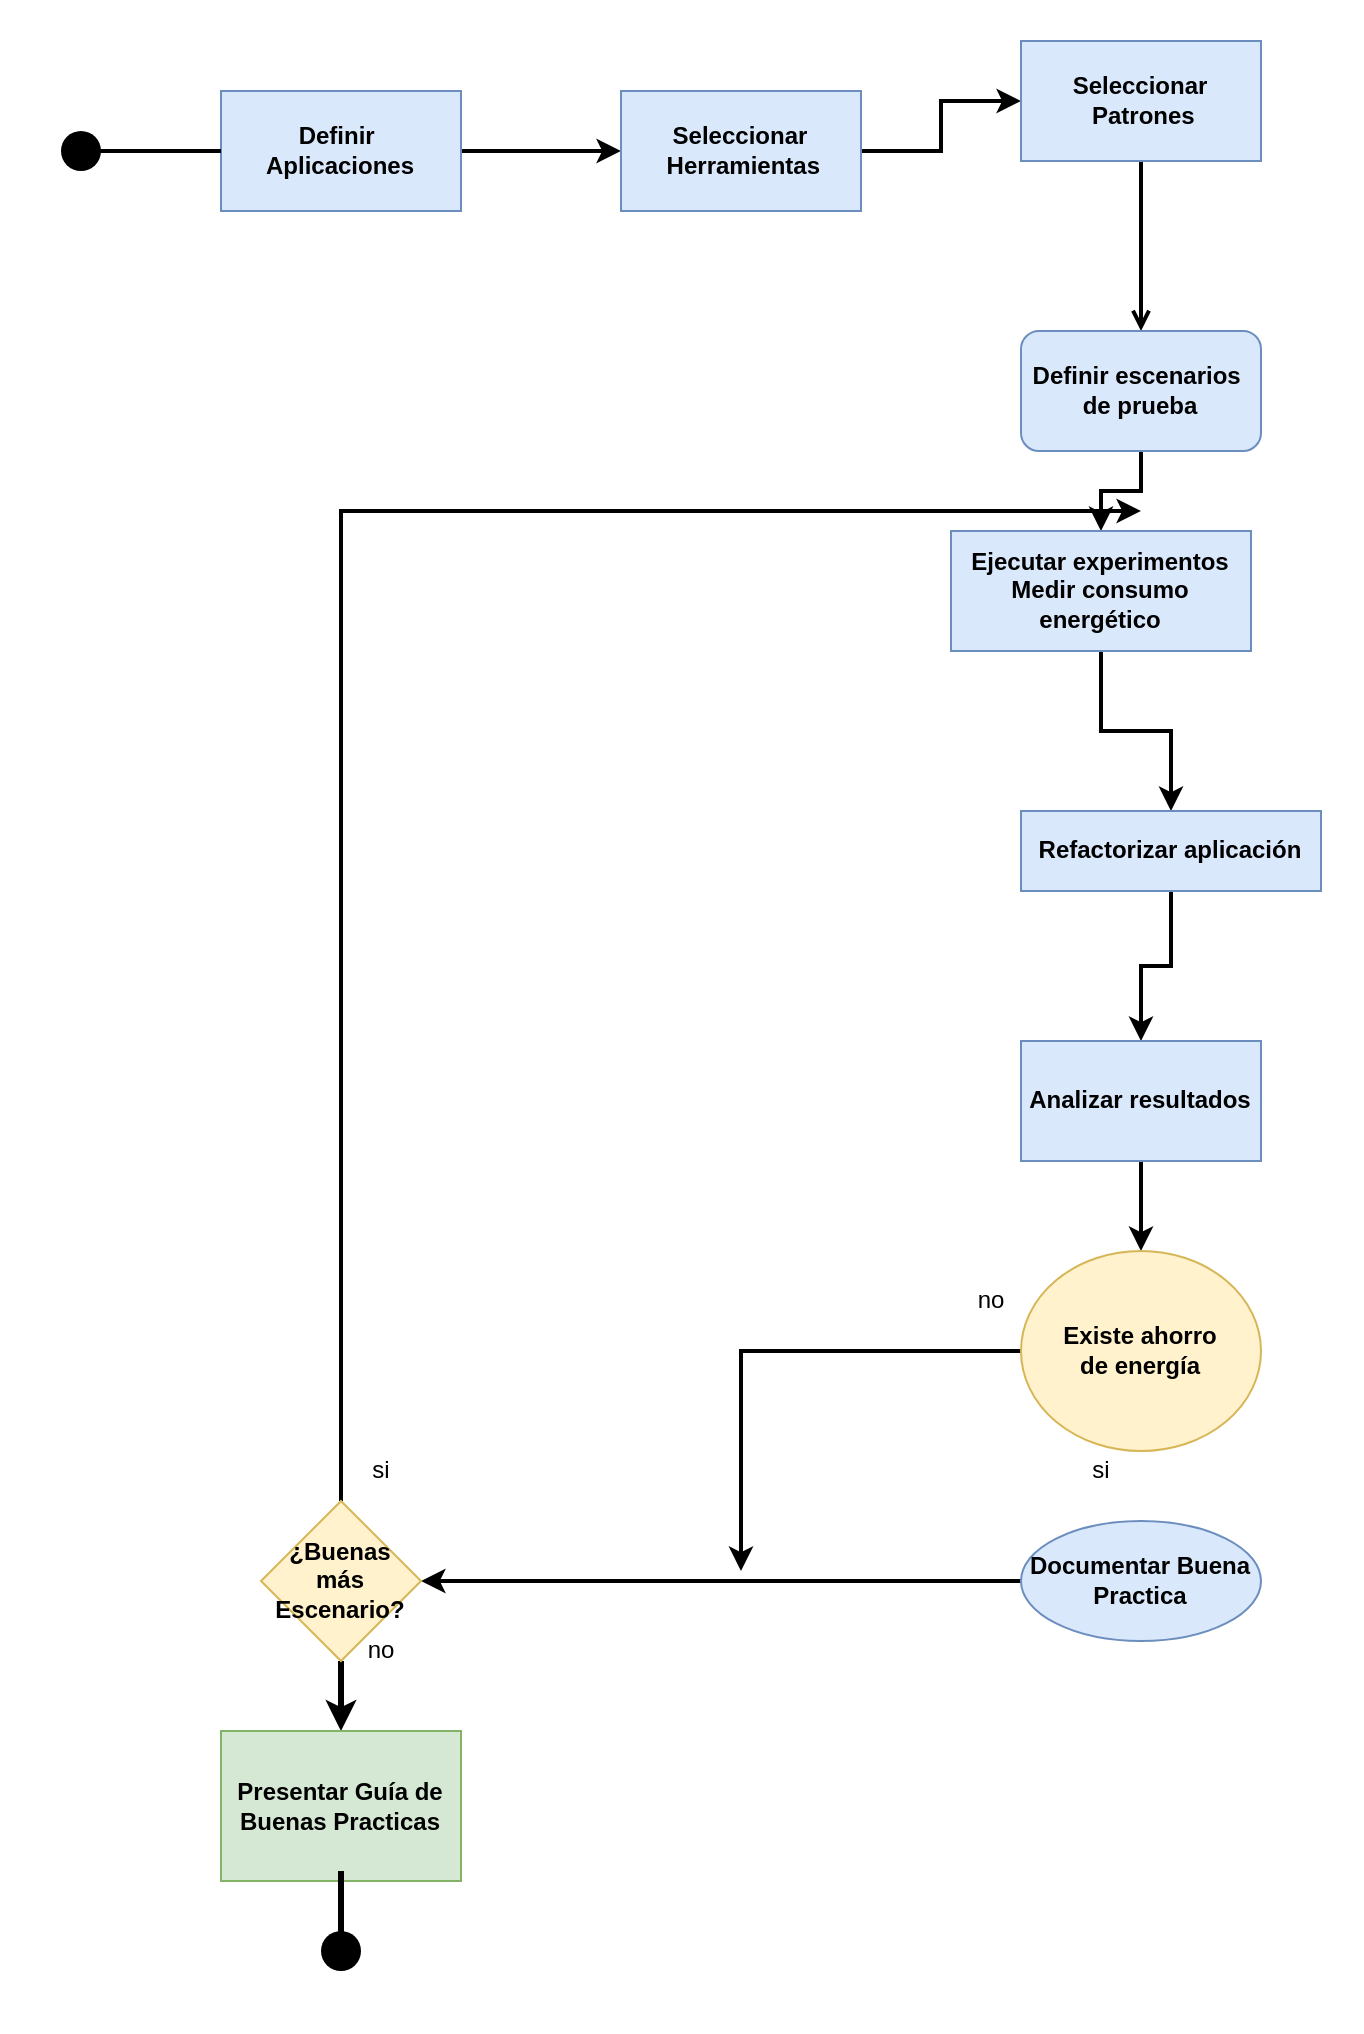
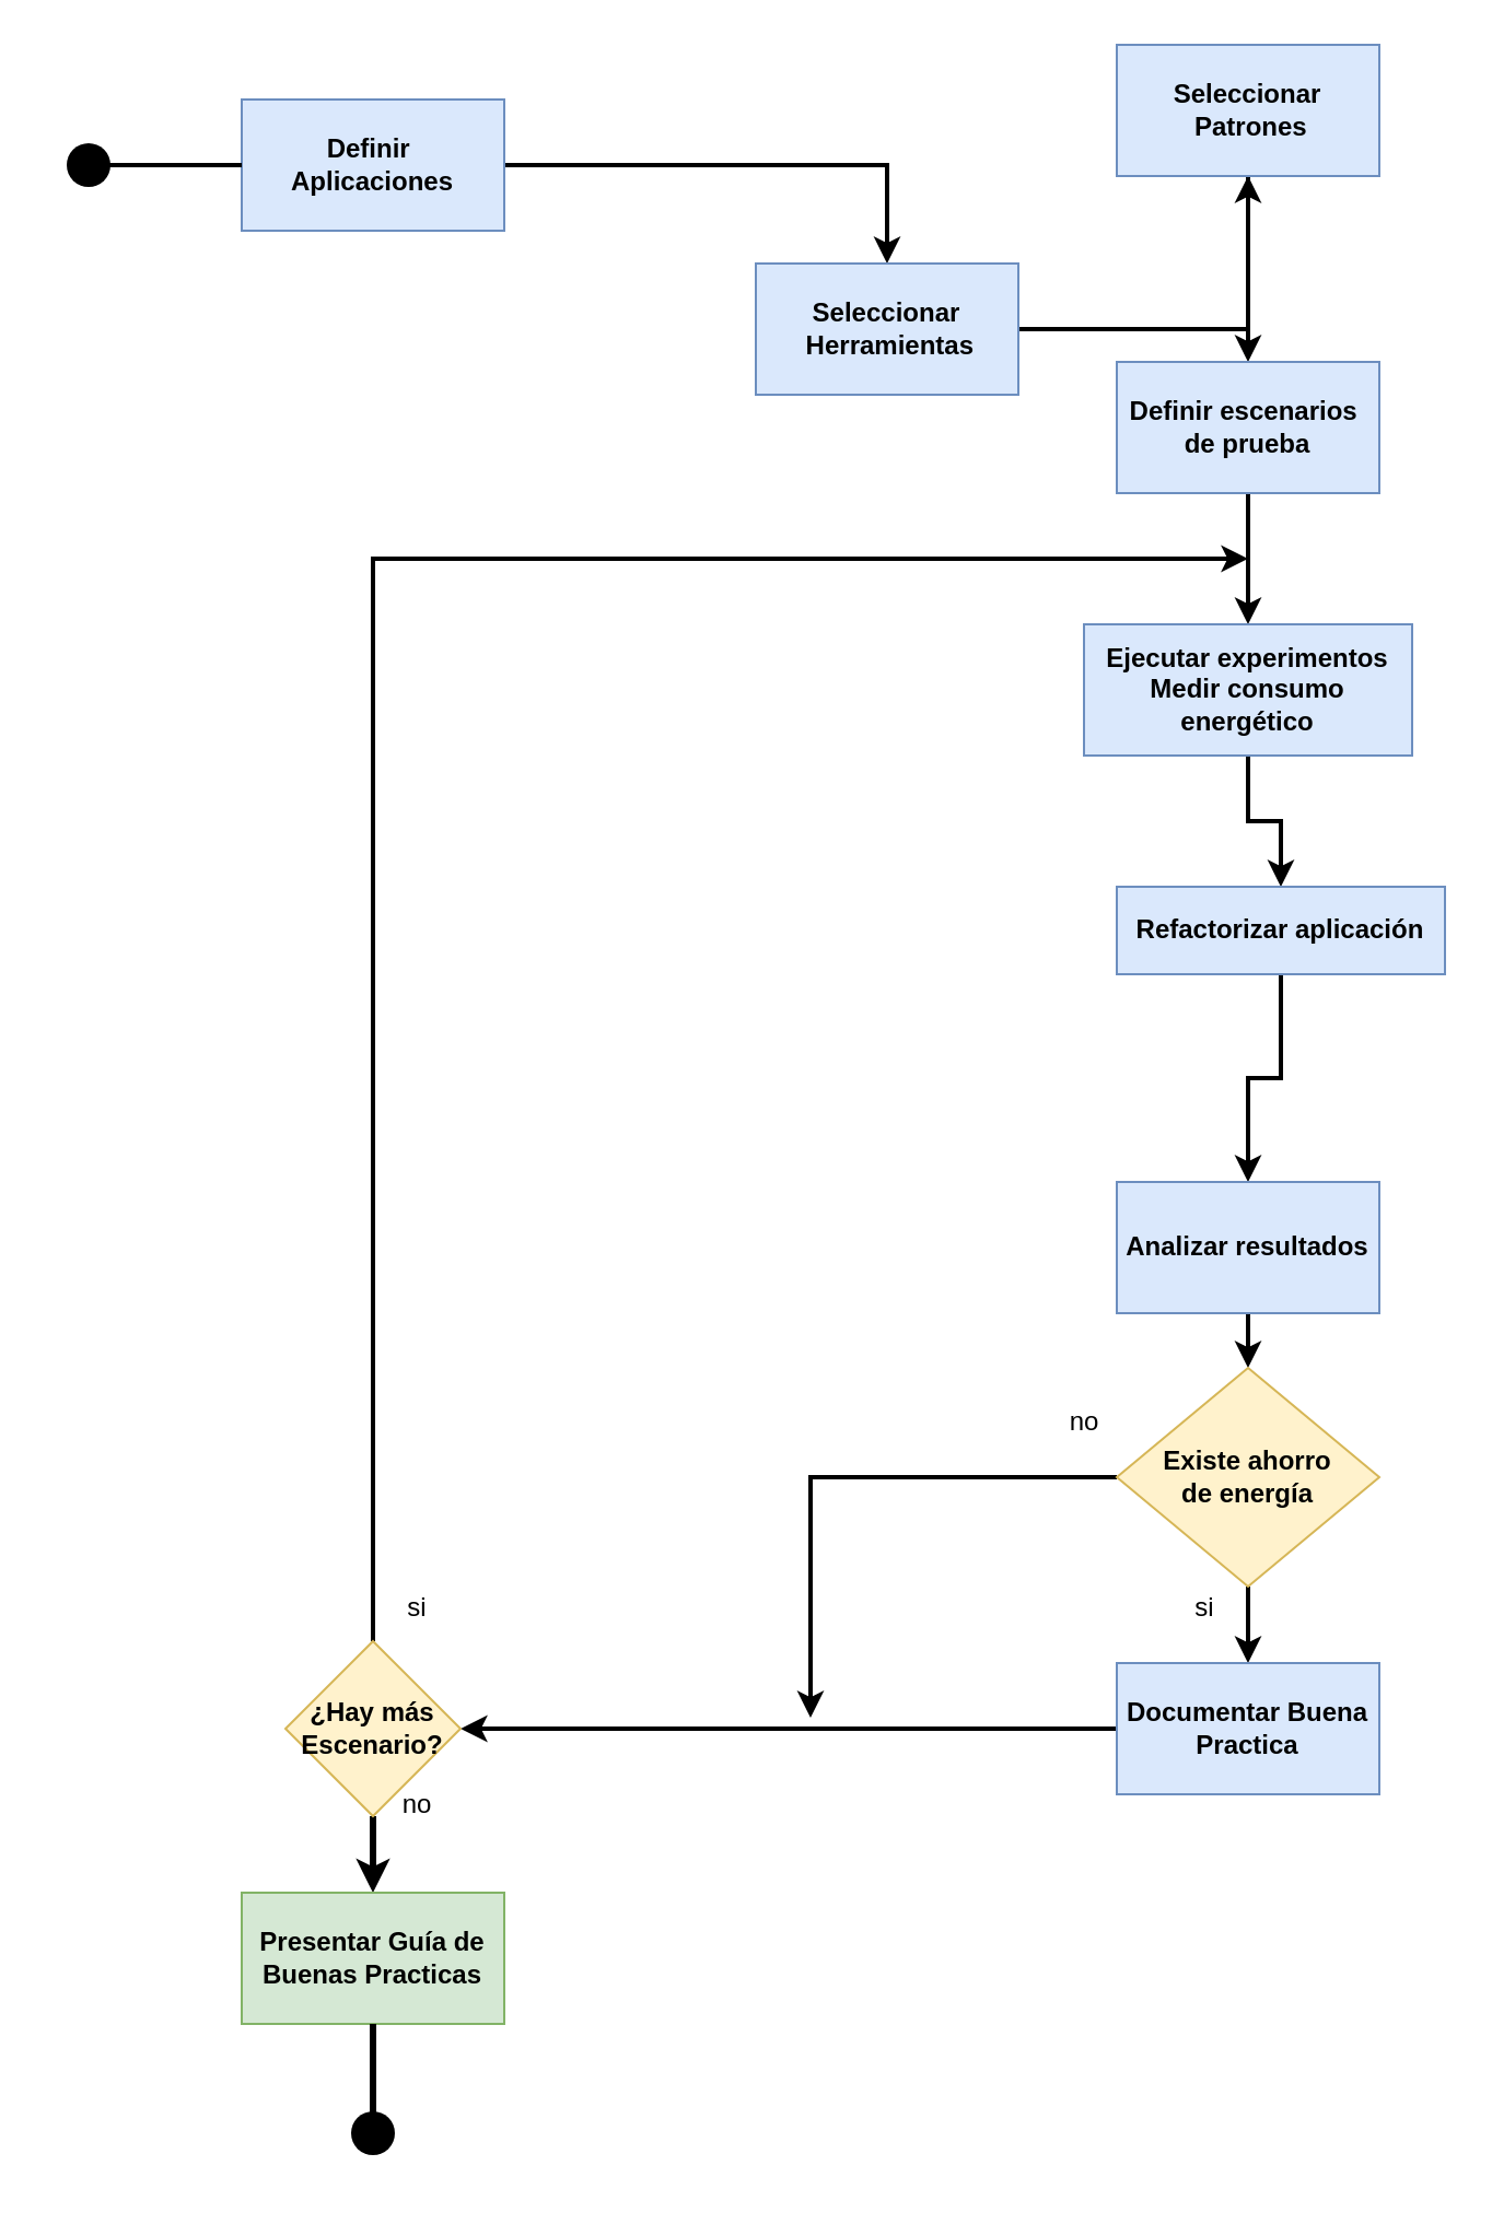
- <mxCell id="5" value="&lt;b&gt;Seleccionar&lt;br&gt;&amp;nbsp;Herramientas&lt;/b&gt;" style="rounded=0;whiteSpace=wrap;html=1;fillColor=#dae8fc;strokeColor=#6c8ebf;" parent="1" vertex="1"><mxGeometry x="310" y="45" width="120" height="60" as="geometry" /></mxCell>
+ <mxCell id="5" value="&lt;b&gt;Seleccionar&lt;br&gt;&amp;nbsp;Herramientas&lt;/b&gt;" style="rounded=0;whiteSpace=wrap;html=1;fillColor=#dae8fc;strokeColor=#6c8ebf;" parent="1" vertex="1"><mxGeometry x="345" y="120" width="120" height="60" as="geometry" /></mxCell>
- <mxCell id="6" value="" style="edgeStyle=orthogonalEdgeStyle;rounded=0;orthogonalLoop=1;jettySize=auto;html=1;strokeWidth=2;endArrow=open;" parent="1" source="7" target="9" edge="1"><mxGeometry relative="1" as="geometry" /></mxCell>
+ <mxCell id="6" value="" style="edgeStyle=orthogonalEdgeStyle;rounded=0;orthogonalLoop=1;jettySize=auto;html=1;strokeWidth=2;" parent="1" source="7" target="9" edge="1"><mxGeometry relative="1" as="geometry" /></mxCell>
- <mxCell id="9" value="&lt;b&gt;Definir escenarios&amp;nbsp;&lt;br&gt;de prueba&lt;/b&gt;" style="whiteSpace=wrap;html=1;fillColor=#dae8fc;strokeColor=#6c8ebf;rounded=1;" parent="1" vertex="1"><mxGeometry x="510" y="165" width="120" height="60" as="geometry" /></mxCell>
+ <mxCell id="9" value="&lt;b&gt;Definir escenarios&amp;nbsp;&lt;br&gt;de prueba&lt;/b&gt;" style="rounded=0;whiteSpace=wrap;html=1;fillColor=#dae8fc;strokeColor=#6c8ebf;" parent="1" vertex="1"><mxGeometry x="510" y="165" width="120" height="60" as="geometry" /></mxCell>
- <mxCell id="11" value="&lt;b&gt;Ejecutar experimentos&lt;/b&gt;&lt;br&gt;&lt;b&gt;Medir consumo energético&lt;/b&gt;" style="rounded=0;whiteSpace=wrap;html=1;fillColor=#dae8fc;strokeColor=#6c8ebf;" parent="1" vertex="1"><mxGeometry x="475" y="265" width="150" height="60" as="geometry" /></mxCell>
+ <mxCell id="11" value="&lt;b&gt;Ejecutar experimentos&lt;/b&gt;&lt;br&gt;&lt;b&gt;Medir consumo energético&lt;/b&gt;" style="rounded=0;whiteSpace=wrap;html=1;fillColor=#dae8fc;strokeColor=#6c8ebf;" parent="1" vertex="1"><mxGeometry x="495" y="285" width="150" height="60" as="geometry" /></mxCell>
- <mxCell id="15" value="&lt;b&gt;Analizar resultados&lt;/b&gt;" style="whiteSpace=wrap;html=1;fillColor=#dae8fc;strokeColor=#6c8ebf;rounded=0;" parent="1" vertex="1"><mxGeometry x="510" y="520" width="120" height="60" as="geometry" /></mxCell>
+ <mxCell id="15" value="&lt;b&gt;Analizar resultados&lt;/b&gt;" style="whiteSpace=wrap;html=1;fillColor=#dae8fc;strokeColor=#6c8ebf;rounded=0;" parent="1" vertex="1"><mxGeometry x="510" y="540" width="120" height="60" as="geometry" /></mxCell>
- <mxCell id="18" value="&lt;b&gt;Existe ahorro de&amp;nbsp;energía&lt;/b&gt;" style="ellipse;whiteSpace=wrap;html=1;fillColor=#fff2cc;strokeColor=#d6b656;" parent="1" vertex="1"><mxGeometry x="510" y="625" width="120" height="100" as="geometry" /></mxCell>
+ <mxCell id="18" value="&lt;b&gt;Existe ahorro de&amp;nbsp;energía&lt;/b&gt;" style="rhombus;whiteSpace=wrap;html=1;fillColor=#fff2cc;strokeColor=#d6b656;rounded=0;" parent="1" vertex="1"><mxGeometry x="510" y="625" width="120" height="100" as="geometry" /></mxCell>
+ <mxCell id="17" value="" style="edgeStyle=orthogonalEdgeStyle;rounded=0;orthogonalLoop=1;jettySize=auto;html=1;strokeWidth=2;" parent="1" source="18" target="21" edge="1"><mxGeometry relative="1" as="geometry" /></mxCell>
- <mxCell id="25" value="&lt;b&gt;¿Buenas más Escenario?&lt;/b&gt;" style="rhombus;whiteSpace=wrap;html=1;fillColor=#fff2cc;strokeColor=#d6b656;rounded=0;" parent="1" vertex="1"><mxGeometry x="130" y="750" width="80" height="80" as="geometry" /></mxCell>
+ <mxCell id="25" value="&lt;b&gt;¿Hay más Escenario?&lt;/b&gt;" style="rhombus;whiteSpace=wrap;html=1;fillColor=#fff2cc;strokeColor=#d6b656;rounded=0;" parent="1" vertex="1"><mxGeometry x="130" y="750" width="80" height="80" as="geometry" /></mxCell>
- <mxCell id="21" value="&lt;b&gt;Documentar Buena Practica&lt;/b&gt;" style="ellipse;whiteSpace=wrap;html=1;fillColor=#dae8fc;strokeColor=#6c8ebf;" parent="1" vertex="1"><mxGeometry x="510" y="760" width="120" height="60" as="geometry" /></mxCell>
+ <mxCell id="21" value="&lt;b&gt;Documentar Buena Practica&lt;/b&gt;" style="whiteSpace=wrap;html=1;fillColor=#dae8fc;strokeColor=#6c8ebf;rounded=0;" parent="1" vertex="1"><mxGeometry x="510" y="760" width="120" height="60" as="geometry" /></mxCell>
- <mxCell id="31" value="&lt;b&gt;Presentar Guía&amp;nbsp;de Buenas Practicas&lt;/b&gt;" style="whiteSpace=wrap;html=1;fillColor=#d5e8d4;strokeColor=#82b366;rounded=0;" parent="1" vertex="1"><mxGeometry x="110" y="865" width="120" height="75" as="geometry" /></mxCell>
+ <mxCell id="31" value="&lt;b&gt;Presentar Guía&amp;nbsp;de Buenas Practicas&lt;/b&gt;" style="whiteSpace=wrap;html=1;fillColor=#d5e8d4;strokeColor=#82b366;rounded=0;" parent="1" vertex="1"><mxGeometry x="110" y="865" width="120" height="60" as="geometry" /></mxCell>
